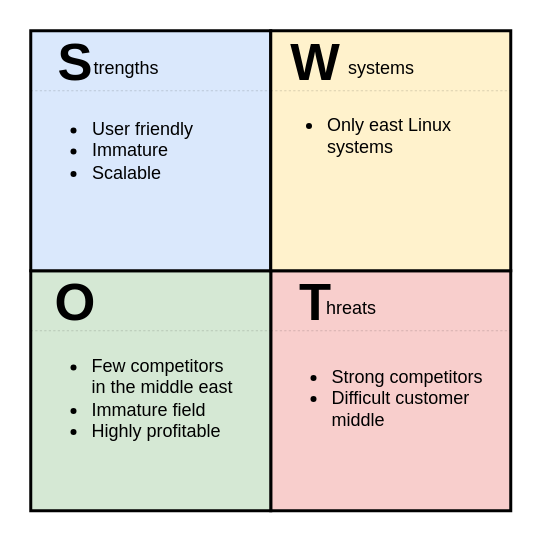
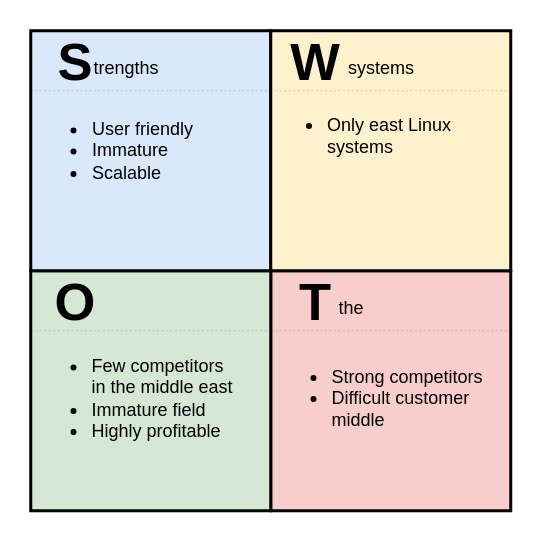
- <mxCell id="12" value="hreats" style="text;html=1;strokeColor=none;fillColor=none;align=center;verticalAlign=middle;whiteSpace=wrap;rounded=0;" vertex="1" parent="1"><mxGeometry x="214" y="195" width="40" height="20" as="geometry" /></mxCell>
+ <mxCell id="12" value="the" style="text;html=1;strokeColor=none;fillColor=none;align=center;verticalAlign=middle;whiteSpace=wrap;rounded=0;" vertex="1" parent="1"><mxGeometry x="214" y="195" width="40" height="20" as="geometry" /></mxCell>
